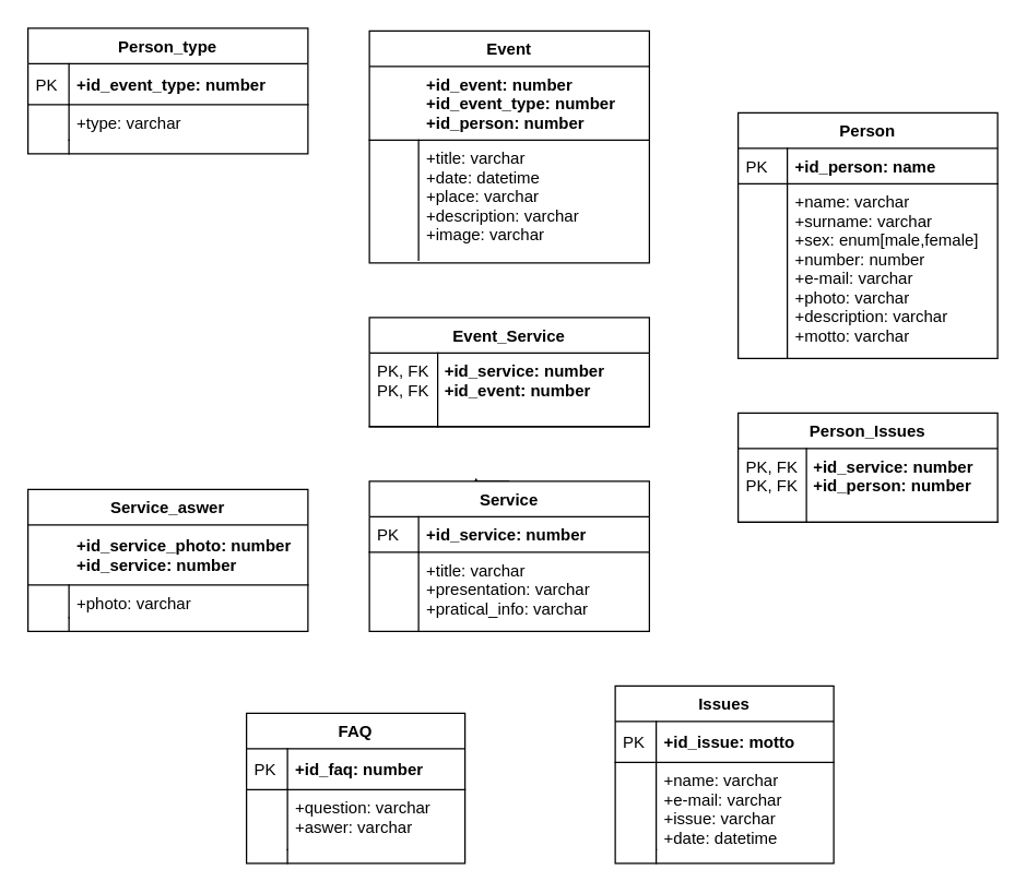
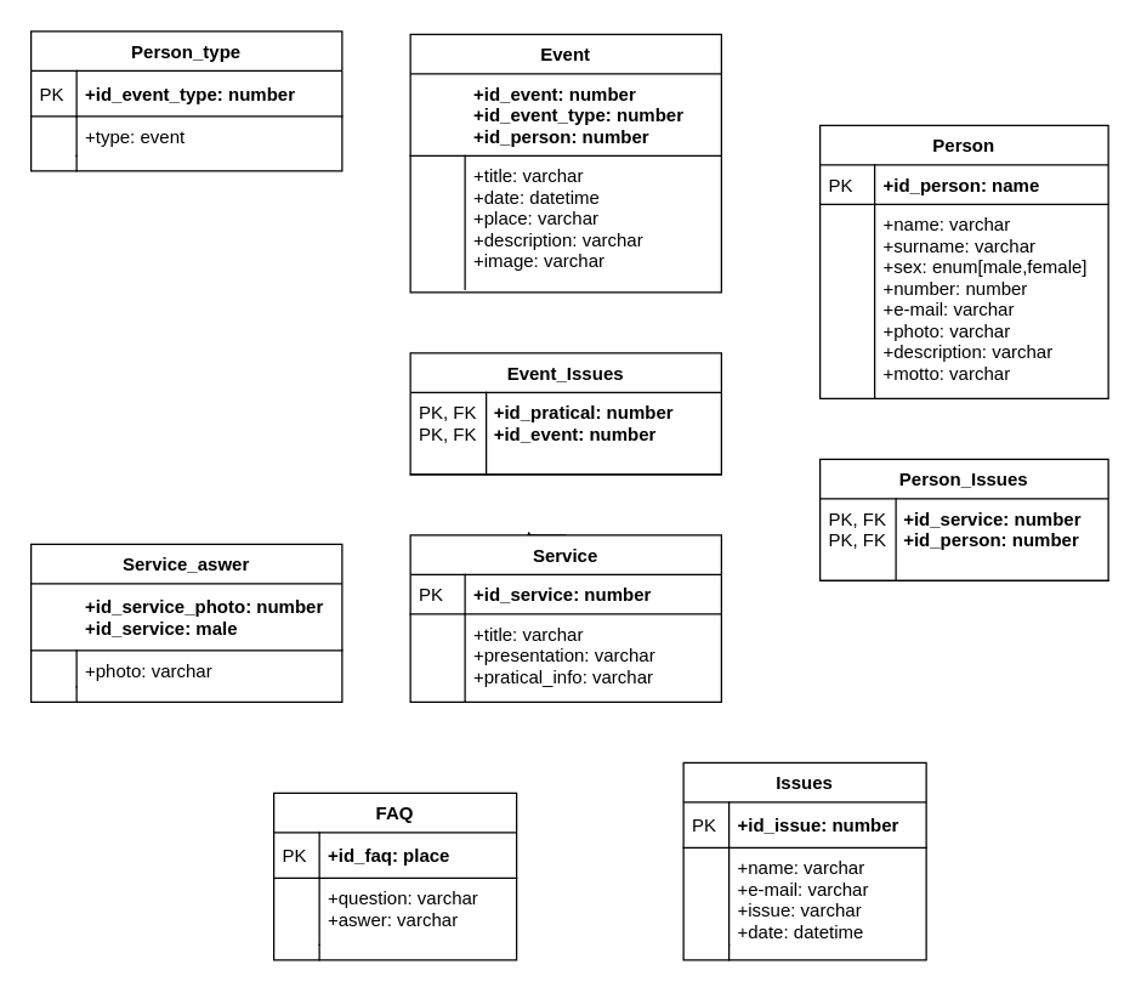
- <mxCell id="18" value="+type: varchar" style="shape=partialRectangle;top=0;left=0;right=0;bottom=0;align=left;verticalAlign=top;fillColor=none;spacingLeft=34;spacingRight=4;overflow=hidden;rotatable=0;points=[[0,0.5],[1,0.5]];portConstraint=eastwest;dropTarget=0;fontSize=12;" parent="15" vertex="1"><mxGeometry y="56" width="205" height="26" as="geometry" /></mxCell>
+ <mxCell id="18" value="+type: event" style="shape=partialRectangle;top=0;left=0;right=0;bottom=0;align=left;verticalAlign=top;fillColor=none;spacingLeft=34;spacingRight=4;overflow=hidden;rotatable=0;points=[[0,0.5],[1,0.5]];portConstraint=eastwest;dropTarget=0;fontSize=12;" parent="15" vertex="1"><mxGeometry y="56" width="205" height="26" as="geometry" /></mxCell>
- <mxCell id="12" value="Event_Service" style="swimlane;fontStyle=1;childLayout=stackLayout;horizontal=1;startSize=26;horizontalStack=0;resizeParent=1;resizeLast=0;collapsible=1;marginBottom=0;rounded=0;shadow=0;strokeWidth=1;" parent="1" vertex="1"><mxGeometry x="270" y="232" width="205" height="80" as="geometry"><mxRectangle x="260" y="270" width="160" height="26" as="alternateBounds" /></mxGeometry></mxCell>
+ <mxCell id="12" value="Event_Issues" style="swimlane;fontStyle=1;childLayout=stackLayout;horizontal=1;startSize=26;horizontalStack=0;resizeParent=1;resizeLast=0;collapsible=1;marginBottom=0;rounded=0;shadow=0;strokeWidth=1;" parent="1" vertex="1"><mxGeometry x="270" y="232" width="205" height="80" as="geometry"><mxRectangle x="260" y="270" width="160" height="26" as="alternateBounds" /></mxGeometry></mxCell>
- <mxCell id="13" value="    +id_service: number&#10;    +id_event: number" style="shape=partialRectangle;top=0;left=0;right=0;bottom=1;align=left;verticalAlign=top;fillColor=none;spacingLeft=40;spacingRight=4;overflow=hidden;rotatable=0;points=[[0,0.5],[1,0.5]];portConstraint=eastwest;dropTarget=0;rounded=0;shadow=0;strokeWidth=1;fontStyle=1" parent="12" vertex="1"><mxGeometry y="26" width="205" height="54" as="geometry" /></mxCell>
+ <mxCell id="13" value="    +id_pratical: number&#10;    +id_event: number" style="shape=partialRectangle;top=0;left=0;right=0;bottom=1;align=left;verticalAlign=top;fillColor=none;spacingLeft=40;spacingRight=4;overflow=hidden;rotatable=0;points=[[0,0.5],[1,0.5]];portConstraint=eastwest;dropTarget=0;rounded=0;shadow=0;strokeWidth=1;fontStyle=1" parent="12" vertex="1"><mxGeometry y="26" width="205" height="54" as="geometry" /></mxCell>
- <mxCell id="23" value="+id_service_photo: number&#10;+id_service: number" style="shape=partialRectangle;top=0;left=0;right=0;bottom=1;align=left;verticalAlign=middle;fillColor=none;spacingLeft=34;spacingRight=4;overflow=hidden;rotatable=0;points=[[0,0.5],[1,0.5]];portConstraint=eastwest;dropTarget=0;fontStyle=1;fontSize=12;" parent="22" vertex="1"><mxGeometry y="26" width="205" height="44" as="geometry" /></mxCell>
+ <mxCell id="23" value="+id_service_photo: number&#10;+id_service: male" style="shape=partialRectangle;top=0;left=0;right=0;bottom=1;align=left;verticalAlign=middle;fillColor=none;spacingLeft=34;spacingRight=4;overflow=hidden;rotatable=0;points=[[0,0.5],[1,0.5]];portConstraint=eastwest;dropTarget=0;fontStyle=1;fontSize=12;" parent="22" vertex="1"><mxGeometry y="26" width="205" height="44" as="geometry" /></mxCell>
- <mxCell id="37" value="+id_issue: motto" style="shape=partialRectangle;top=0;left=0;right=0;bottom=1;align=left;verticalAlign=middle;fillColor=none;spacingLeft=34;spacingRight=4;overflow=hidden;rotatable=0;points=[[0,0.5],[1,0.5]];portConstraint=eastwest;dropTarget=0;fontStyle=1;fontSize=12;" parent="36" vertex="1"><mxGeometry y="26" width="160" height="30" as="geometry" /></mxCell>
+ <mxCell id="37" value="+id_issue: number" style="shape=partialRectangle;top=0;left=0;right=0;bottom=1;align=left;verticalAlign=middle;fillColor=none;spacingLeft=34;spacingRight=4;overflow=hidden;rotatable=0;points=[[0,0.5],[1,0.5]];portConstraint=eastwest;dropTarget=0;fontStyle=1;fontSize=12;" parent="36" vertex="1"><mxGeometry y="26" width="160" height="30" as="geometry" /></mxCell>
- <mxCell id="44" value="+id_faq: number" style="shape=partialRectangle;top=0;left=0;right=0;bottom=1;align=left;verticalAlign=middle;fillColor=none;spacingLeft=34;spacingRight=4;overflow=hidden;rotatable=0;points=[[0,0.5],[1,0.5]];portConstraint=eastwest;dropTarget=0;fontStyle=1;fontSize=12;" parent="43" vertex="1"><mxGeometry y="26" width="160" height="30" as="geometry" /></mxCell>
+ <mxCell id="44" value="+id_faq: place" style="shape=partialRectangle;top=0;left=0;right=0;bottom=1;align=left;verticalAlign=middle;fillColor=none;spacingLeft=34;spacingRight=4;overflow=hidden;rotatable=0;points=[[0,0.5],[1,0.5]];portConstraint=eastwest;dropTarget=0;fontStyle=1;fontSize=12;" parent="43" vertex="1"><mxGeometry y="26" width="160" height="30" as="geometry" /></mxCell>
